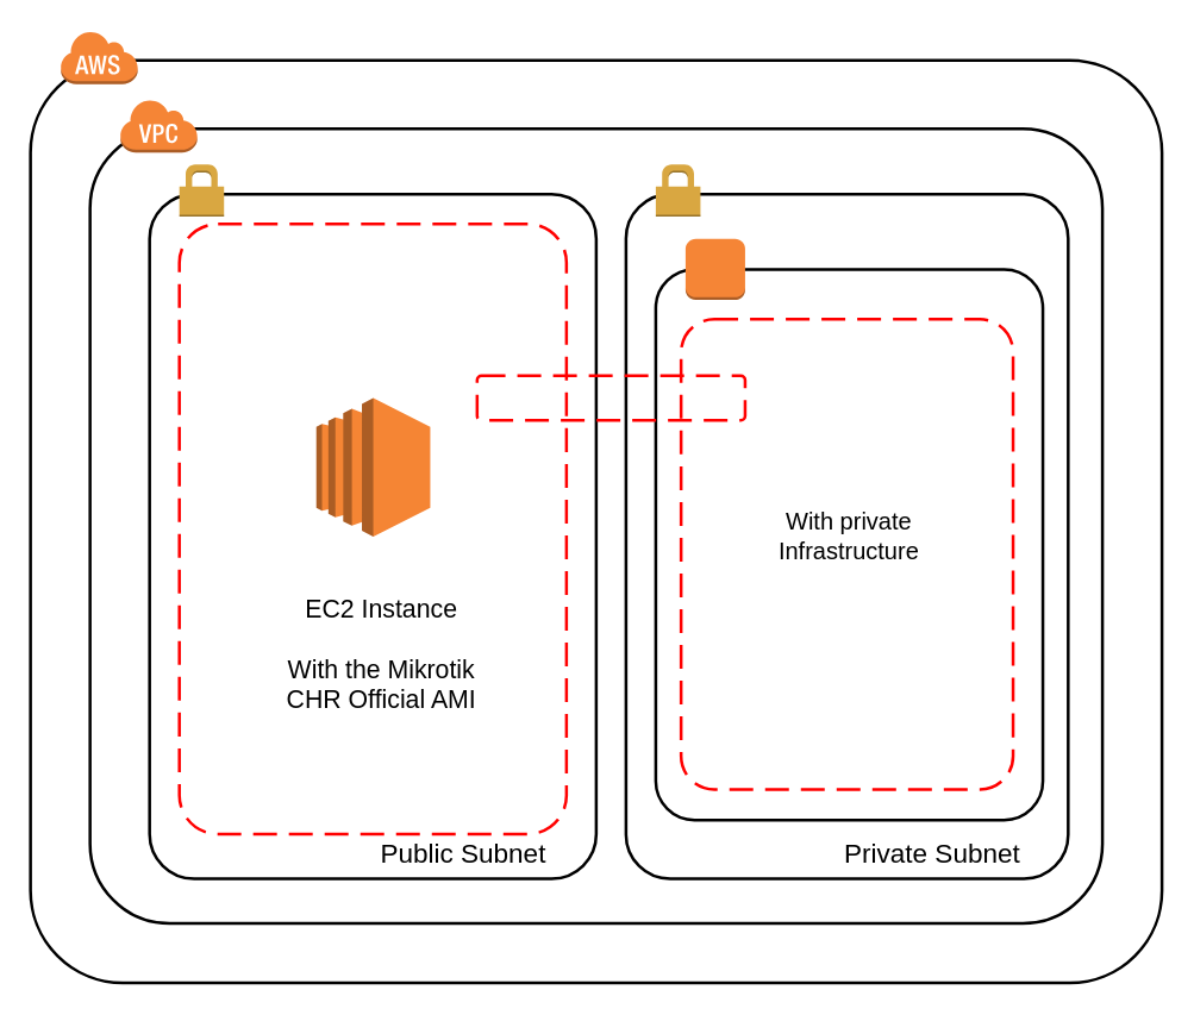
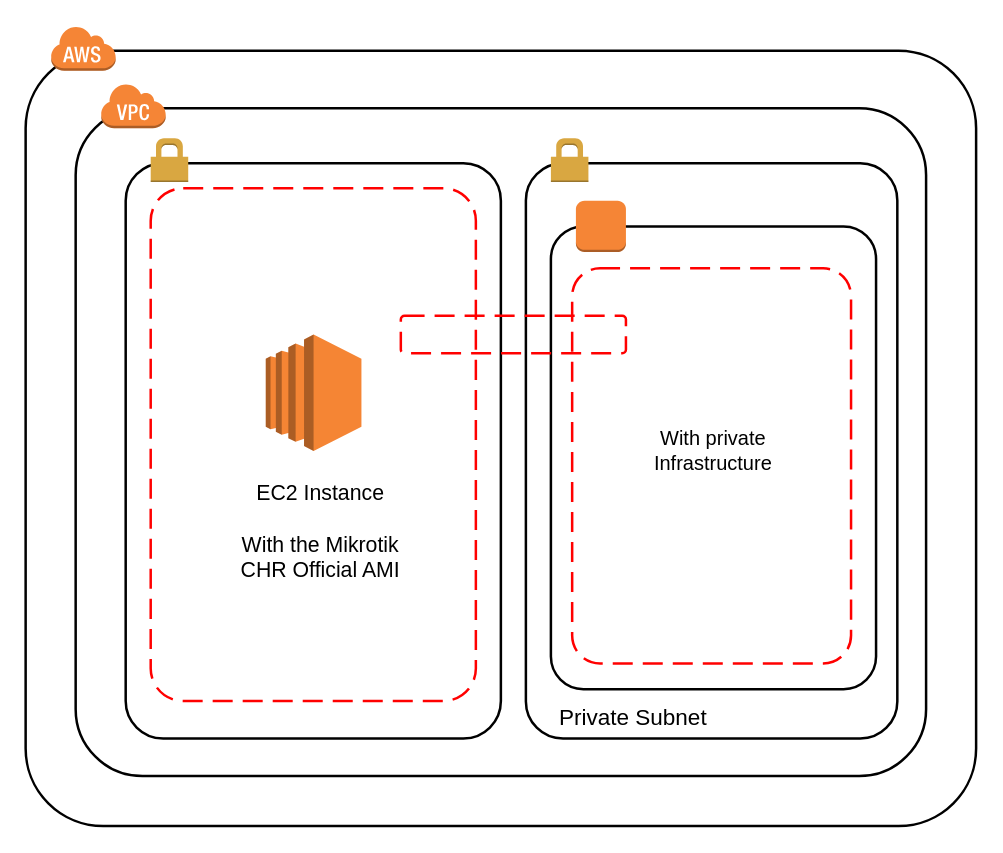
- <mxCell id="16" value="&lt;font style=&quot;font-size: 17px&quot;&gt;EC2 Instance&lt;br&gt;&lt;br&gt;With the Mikrotik CHR Official AMI&lt;br&gt;&lt;/font&gt;" style="text;html=1;strokeColor=none;fillColor=none;align=center;verticalAlign=middle;whiteSpace=wrap;rounded=0;" vertex="1" parent="1"><mxGeometry x="172" y="395" width="168" height="90" as="geometry" /></mxCell>
+ <mxCell id="16" value="&lt;font style=&quot;font-size: 17px&quot;&gt;EC2 Instance&lt;br&gt;&lt;br&gt;With the Mikrotik CHR Official AMI&lt;br&gt;&lt;/font&gt;" style="text;html=1;strokeColor=none;fillColor=none;align=center;verticalAlign=middle;whiteSpace=wrap;rounded=0;" vertex="1" parent="1"><mxGeometry x="172" y="380" width="168" height="90" as="geometry" /></mxCell>
- <mxCell id="10" value="&lt;font style=&quot;font-size: 18px&quot;&gt;Public Subnet&lt;/font&gt;" style="text;html=1;strokeColor=none;fillColor=none;align=center;verticalAlign=middle;whiteSpace=wrap;rounded=0;" vertex="1" parent="1"><mxGeometry x="241" y="564" width="140" height="20" as="geometry" /></mxCell>
- <mxCell id="11" value="&lt;font style=&quot;font-size: 18px&quot;&gt;Private Subnet&lt;/font&gt;" style="text;html=1;strokeColor=none;fillColor=none;align=center;verticalAlign=middle;whiteSpace=wrap;rounded=0;" vertex="1" parent="1"><mxGeometry x="556" y="564" width="140" height="20" as="geometry" /></mxCell>
+ <mxCell id="11" value="&lt;font style=&quot;font-size: 18px&quot;&gt;Private Subnet&lt;/font&gt;" style="text;html=1;strokeColor=none;fillColor=none;align=center;verticalAlign=middle;whiteSpace=wrap;rounded=0;" vertex="1" parent="1"><mxGeometry x="436" y="564" width="140" height="20" as="geometry" /></mxCell>
